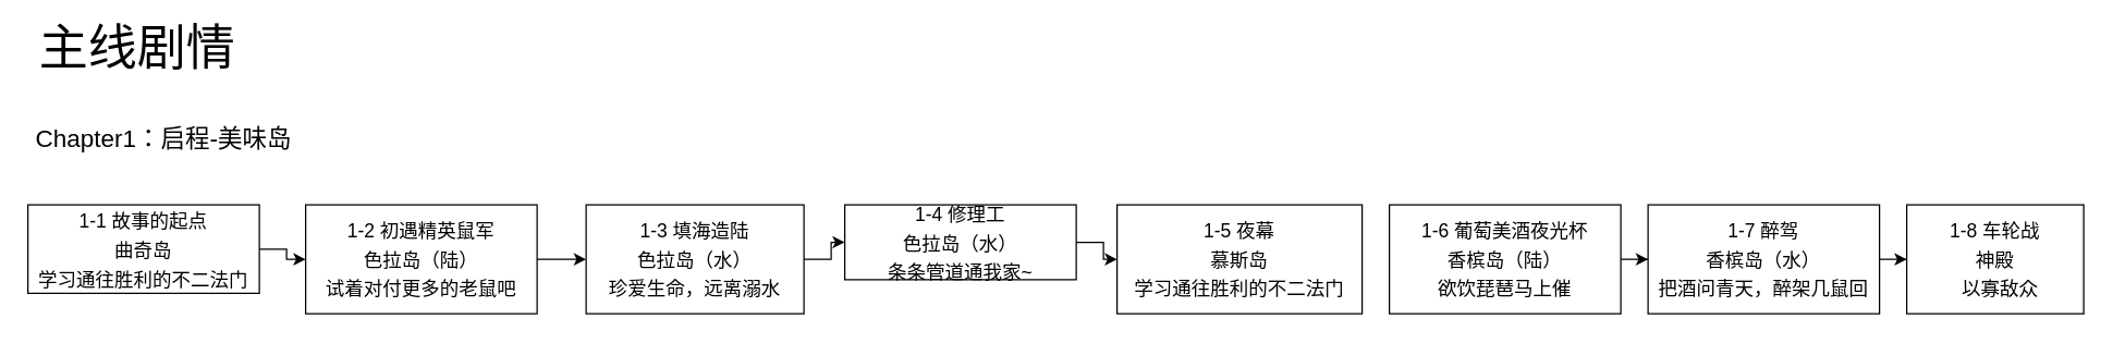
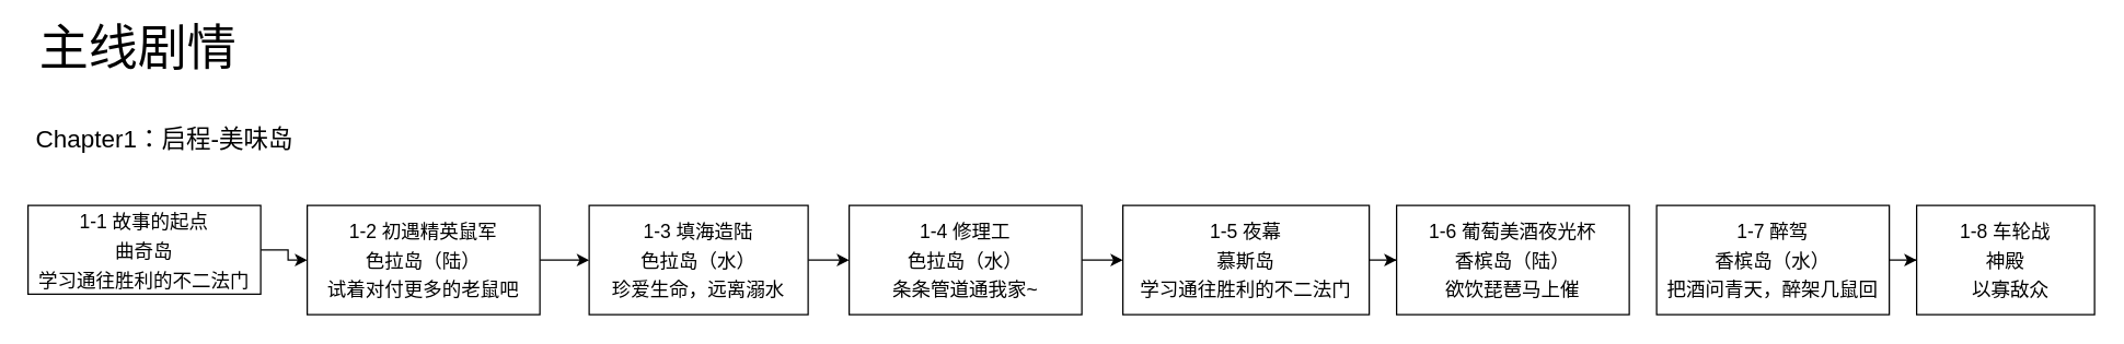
- <mxCell id="11" value="&lt;font style=&quot;font-size: 14px&quot;&gt;1-4 修理工&lt;br&gt;色拉岛（水）&lt;br&gt;条条管道通我家~&lt;br&gt;&lt;/font&gt;" style="rounded=0;whiteSpace=wrap;html=1;fontSize=18;" vertex="1" parent="1"><mxGeometry x="620" y="150" width="170" height="55" as="geometry" /></mxCell>
+ <mxCell id="11" value="&lt;font style=&quot;font-size: 14px&quot;&gt;1-4 修理工&lt;br&gt;色拉岛（水）&lt;br&gt;条条管道通我家~&lt;br&gt;&lt;/font&gt;" style="rounded=0;whiteSpace=wrap;html=1;fontSize=18;" vertex="1" parent="1"><mxGeometry x="620" y="150" width="170" height="80" as="geometry" /></mxCell>
+ <mxCell id="12" style="edgeStyle=orthogonalEdgeStyle;rounded=0;orthogonalLoop=1;jettySize=auto;html=1;fontSize=14;" edge="1" parent="1" source="13" target="15"><mxGeometry relative="1" as="geometry" /></mxCell>
- <mxCell id="14" style="edgeStyle=orthogonalEdgeStyle;rounded=0;orthogonalLoop=1;jettySize=auto;html=1;fontSize=14;" edge="1" parent="1" source="15" target="17"><mxGeometry relative="1" as="geometry" /></mxCell>
